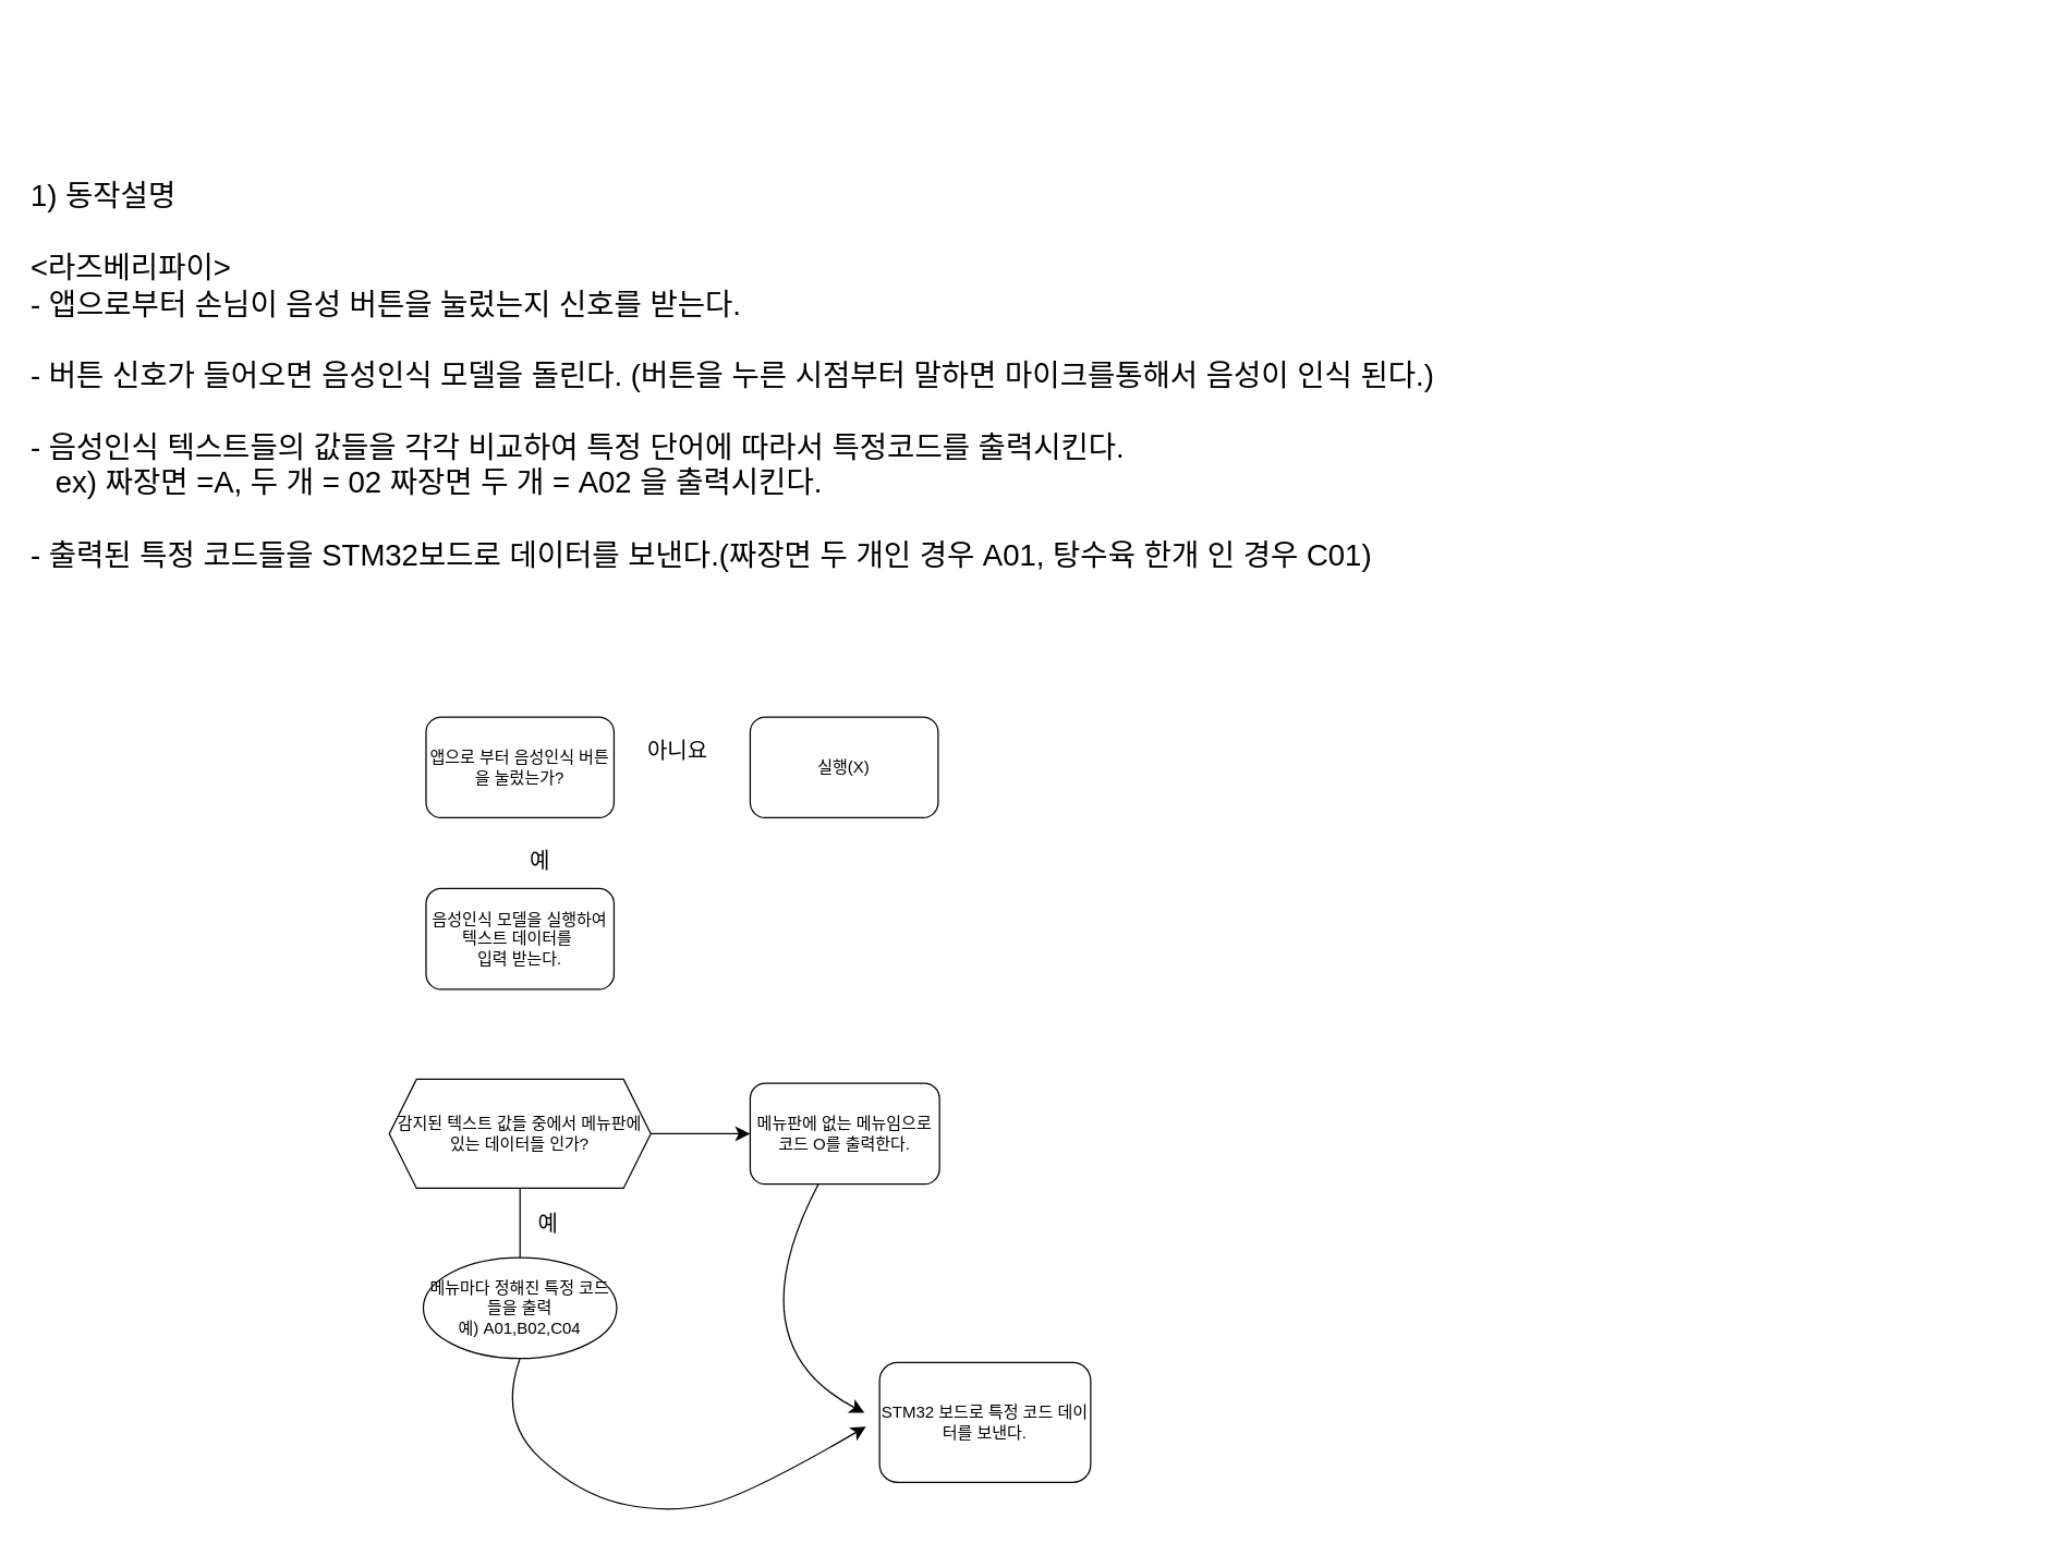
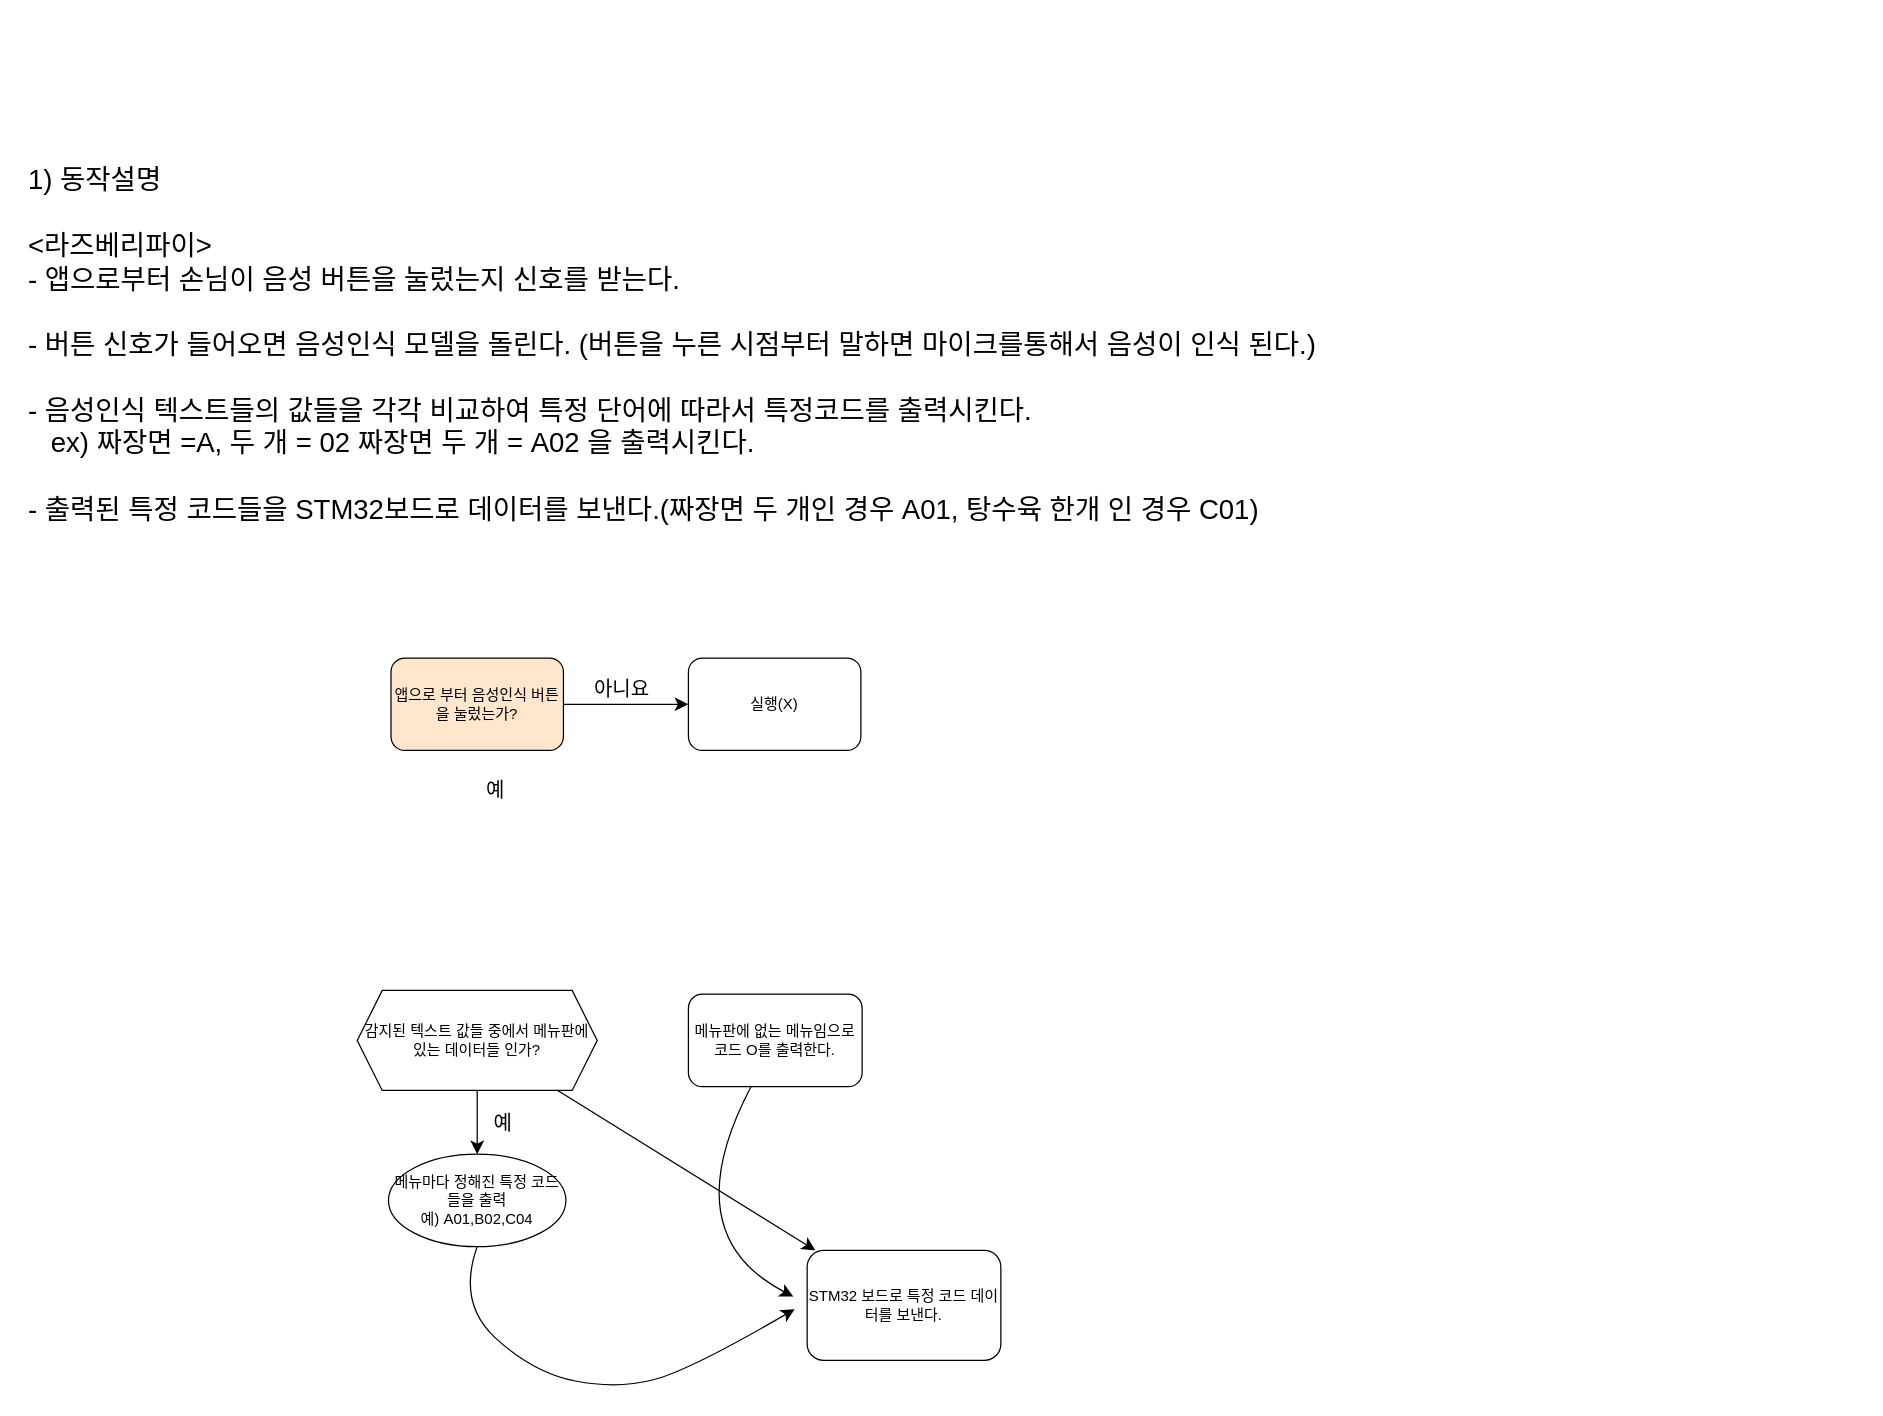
- <mxCell id="4" value="앱으로 부터 음성인식 버튼을 눌렀는가?" style="rounded=1;whiteSpace=wrap;html=1;" vertex="1" parent="1"><mxGeometry x="312" y="526" width="138" height="74" as="geometry" /></mxCell>
+ <mxCell id="4" value="앱으로 부터 음성인식 버튼을 눌렀는가?" style="rounded=1;whiteSpace=wrap;html=1;fillColor=#ffe6cc;" vertex="1" parent="1"><mxGeometry x="312" y="526" width="138" height="74" as="geometry" /></mxCell>
+ <mxCell id="3" style="edgeStyle=none;curved=1;rounded=0;orthogonalLoop=1;jettySize=auto;html=1;entryX=0;entryY=0.5;entryDx=0;entryDy=0;fontSize=12;startSize=8;endSize=8;" edge="1" parent="1" source="4" target="10"><mxGeometry relative="1" as="geometry" /></mxCell>
- <mxCell id="9" value="&lt;font&gt;음성인식 모델을 실행하여 텍스트 데이터를&amp;nbsp;&lt;/font&gt;&lt;div&gt;입력 받는다.&lt;/div&gt;" style="rounded=1;whiteSpace=wrap;html=1;" vertex="1" parent="1"><mxGeometry x="312" y="652" width="138" height="74" as="geometry" /></mxCell>
- <mxCell id="7" style="edgeStyle=none;curved=1;rounded=0;orthogonalLoop=1;jettySize=auto;html=1;entryX=0;entryY=0.5;entryDx=0;entryDy=0;fontSize=12;startSize=8;endSize=8;" edge="1" parent="1" source="8" target="17"><mxGeometry relative="1" as="geometry" /></mxCell>
+ <mxCell id="7" style="edgeStyle=none;curved=1;rounded=0;orthogonalLoop=1;jettySize=auto;html=1;fontSize=12;startSize=8;endSize=8;" edge="1" parent="1" source="8" target="18"><mxGeometry relative="1" as="geometry" /></mxCell>
- <mxCell id="6" style="edgeStyle=none;curved=1;rounded=0;orthogonalLoop=1;jettySize=auto;html=1;entryX=0.5;entryY=0;entryDx=0;entryDy=0;fontSize=12;startSize=8;endSize=8;endArrow=none;" edge="1" parent="1" source="8" target="14"><mxGeometry relative="1" as="geometry"><mxPoint x="381" y="928" as="targetPoint" /></mxGeometry></mxCell>
+ <mxCell id="6" style="edgeStyle=none;curved=1;rounded=0;orthogonalLoop=1;jettySize=auto;html=1;entryX=0.5;entryY=0;entryDx=0;entryDy=0;fontSize=12;startSize=8;endSize=8;" edge="1" parent="1" source="8" target="14"><mxGeometry relative="1" as="geometry"><mxPoint x="381" y="928" as="targetPoint" /></mxGeometry></mxCell>
